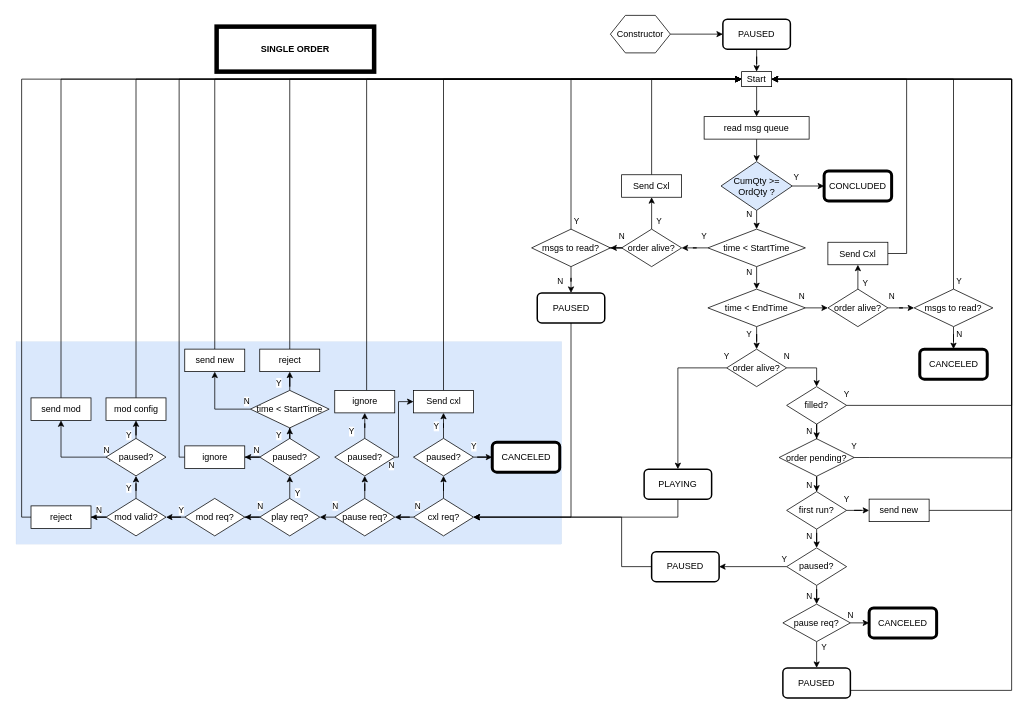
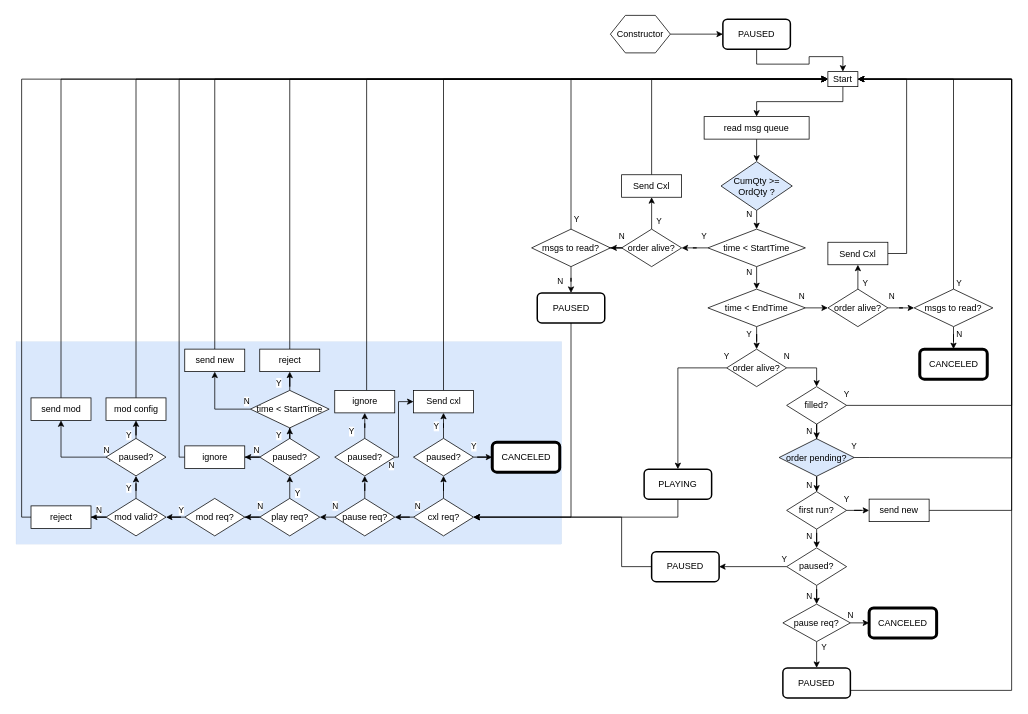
- <mxCell id="66" value="&lt;b&gt;SINGLE ORDER&lt;/b&gt;" style="rounded=0;whiteSpace=wrap;html=1;strokeWidth=6;" vertex="1" parent="1"><mxGeometry x="288" y="35" width="210" height="60" as="geometry" /></mxCell>
- <mxCell id="8" value="Start" style="rounded=0;whiteSpace=wrap;html=1;strokeWidth=1;" vertex="1" parent="1"><mxGeometry x="988" y="95" width="40" height="20" as="geometry" /></mxCell>
+ <mxCell id="8" value="Start" style="rounded=0;whiteSpace=wrap;html=1;strokeWidth=1;" vertex="1" parent="1"><mxGeometry x="1103" y="95" width="40" height="20" as="geometry" /></mxCell>
- <mxCell id="23" value="Y" style="edgeStyle=orthogonalEdgeStyle;rounded=0;orthogonalLoop=1;jettySize=auto;html=1;exitX=1;exitY=0.5;exitDx=0;exitDy=0;entryX=0;entryY=0.5;entryDx=0;entryDy=0;" edge="1" parent="1" source="24" target="25"><mxGeometry x="-0.778" y="13" relative="1" as="geometry"><mxPoint y="1" as="offset" /></mxGeometry></mxCell>
- <mxCell id="25" value="CONCLUDED" style="rounded=1;whiteSpace=wrap;html=1;strokeWidth=4;" vertex="1" parent="1"><mxGeometry x="1098" y="227.5" width="90" height="40" as="geometry" /></mxCell>
- <mxCell id="48" value="order pending?" style="rhombus;whiteSpace=wrap;html=1;strokeWidth=1;" vertex="1" parent="1"><mxGeometry x="1038" y="584.5" width="100" height="50" as="geometry" /></mxCell>
+ <mxCell id="48" value="order pending?" style="rhombus;whiteSpace=wrap;html=1;strokeWidth=1;fillColor=#dae8fc;" vertex="1" parent="1"><mxGeometry x="1038" y="584.5" width="100" height="50" as="geometry" /></mxCell>
